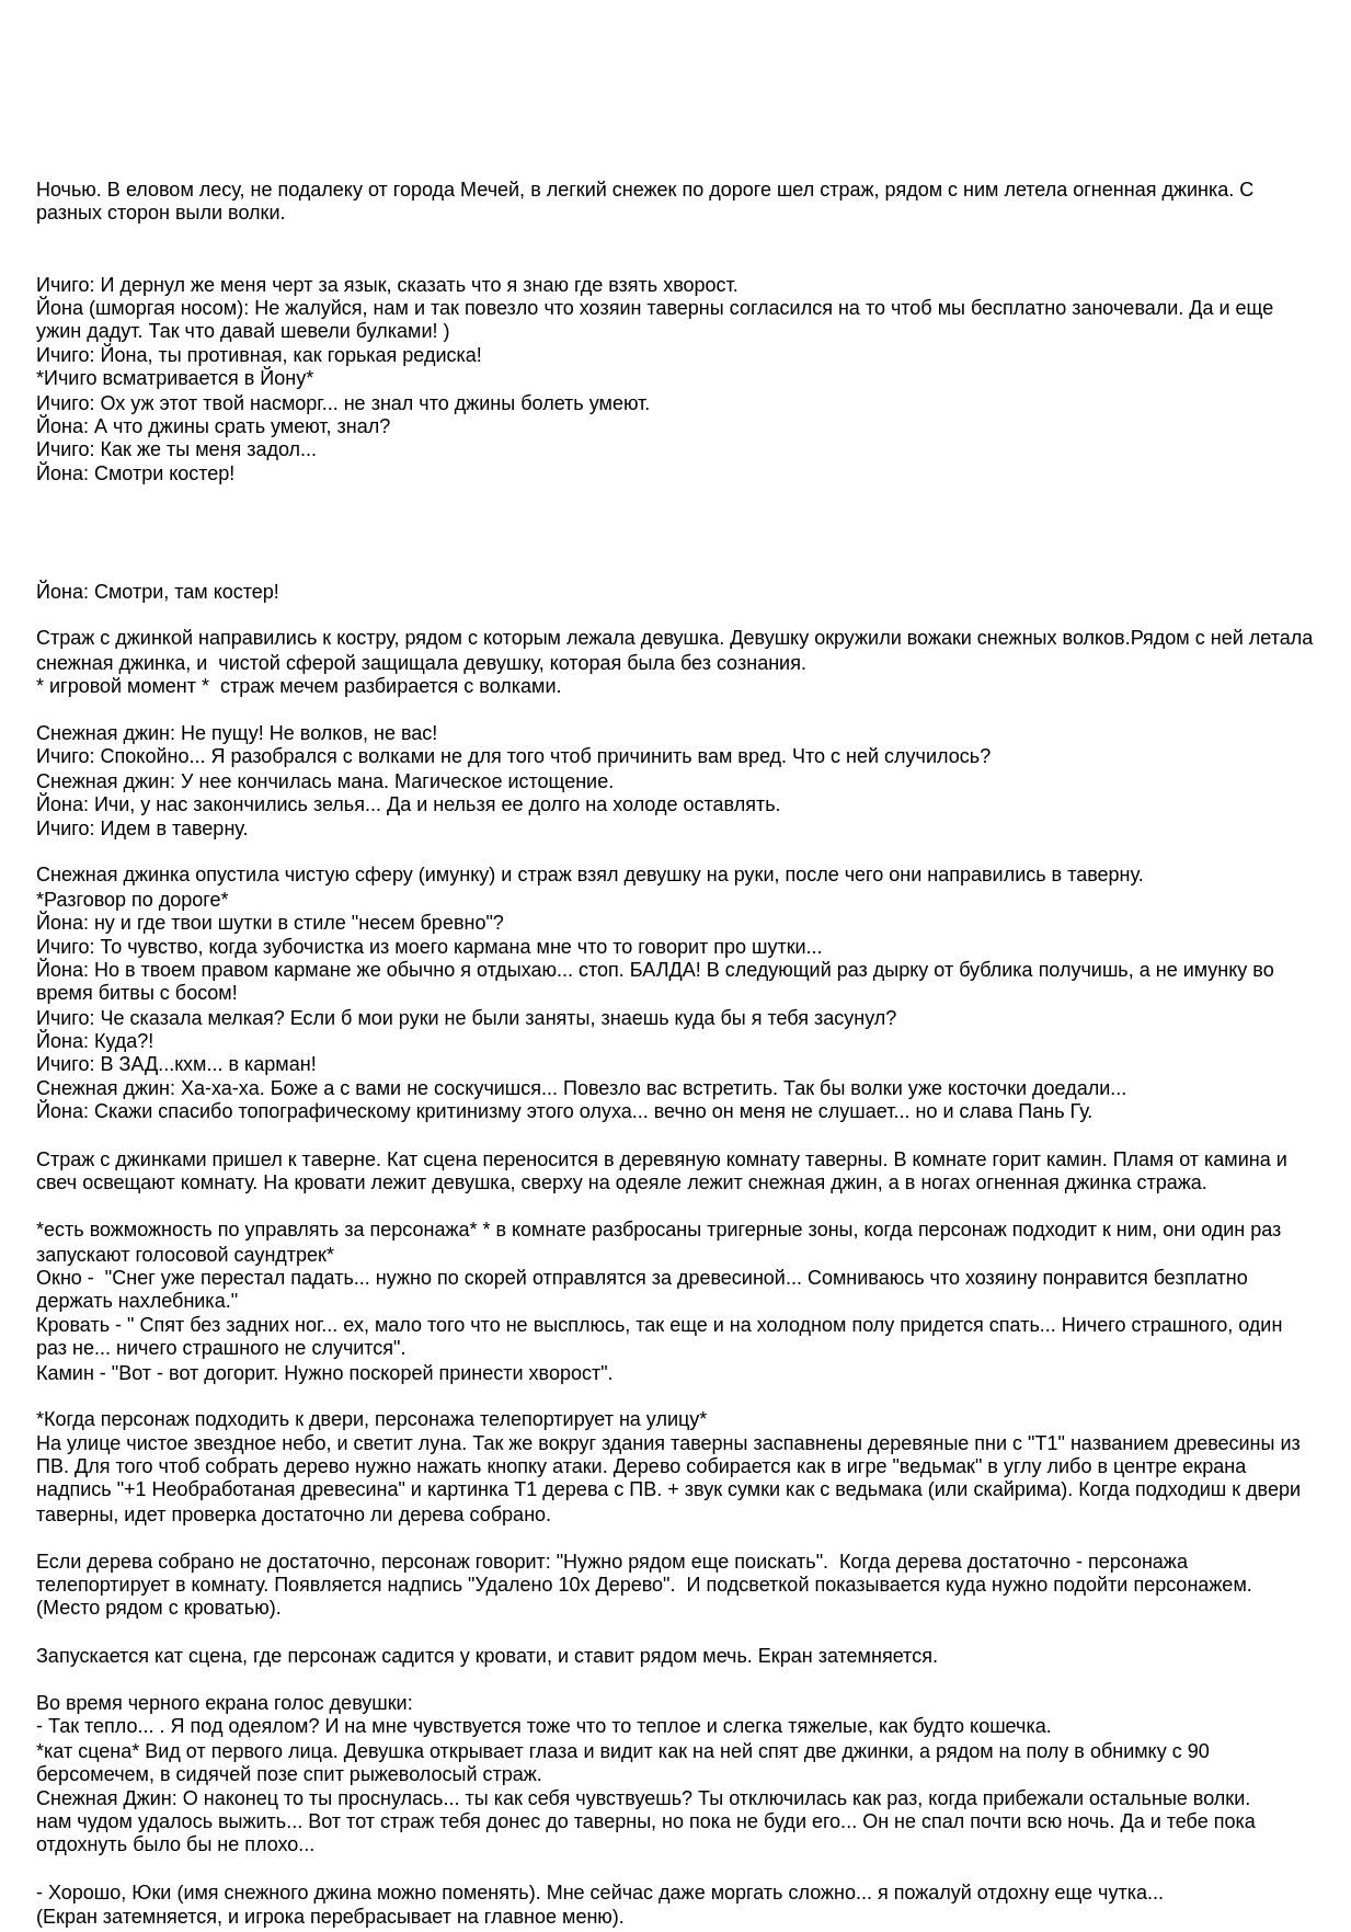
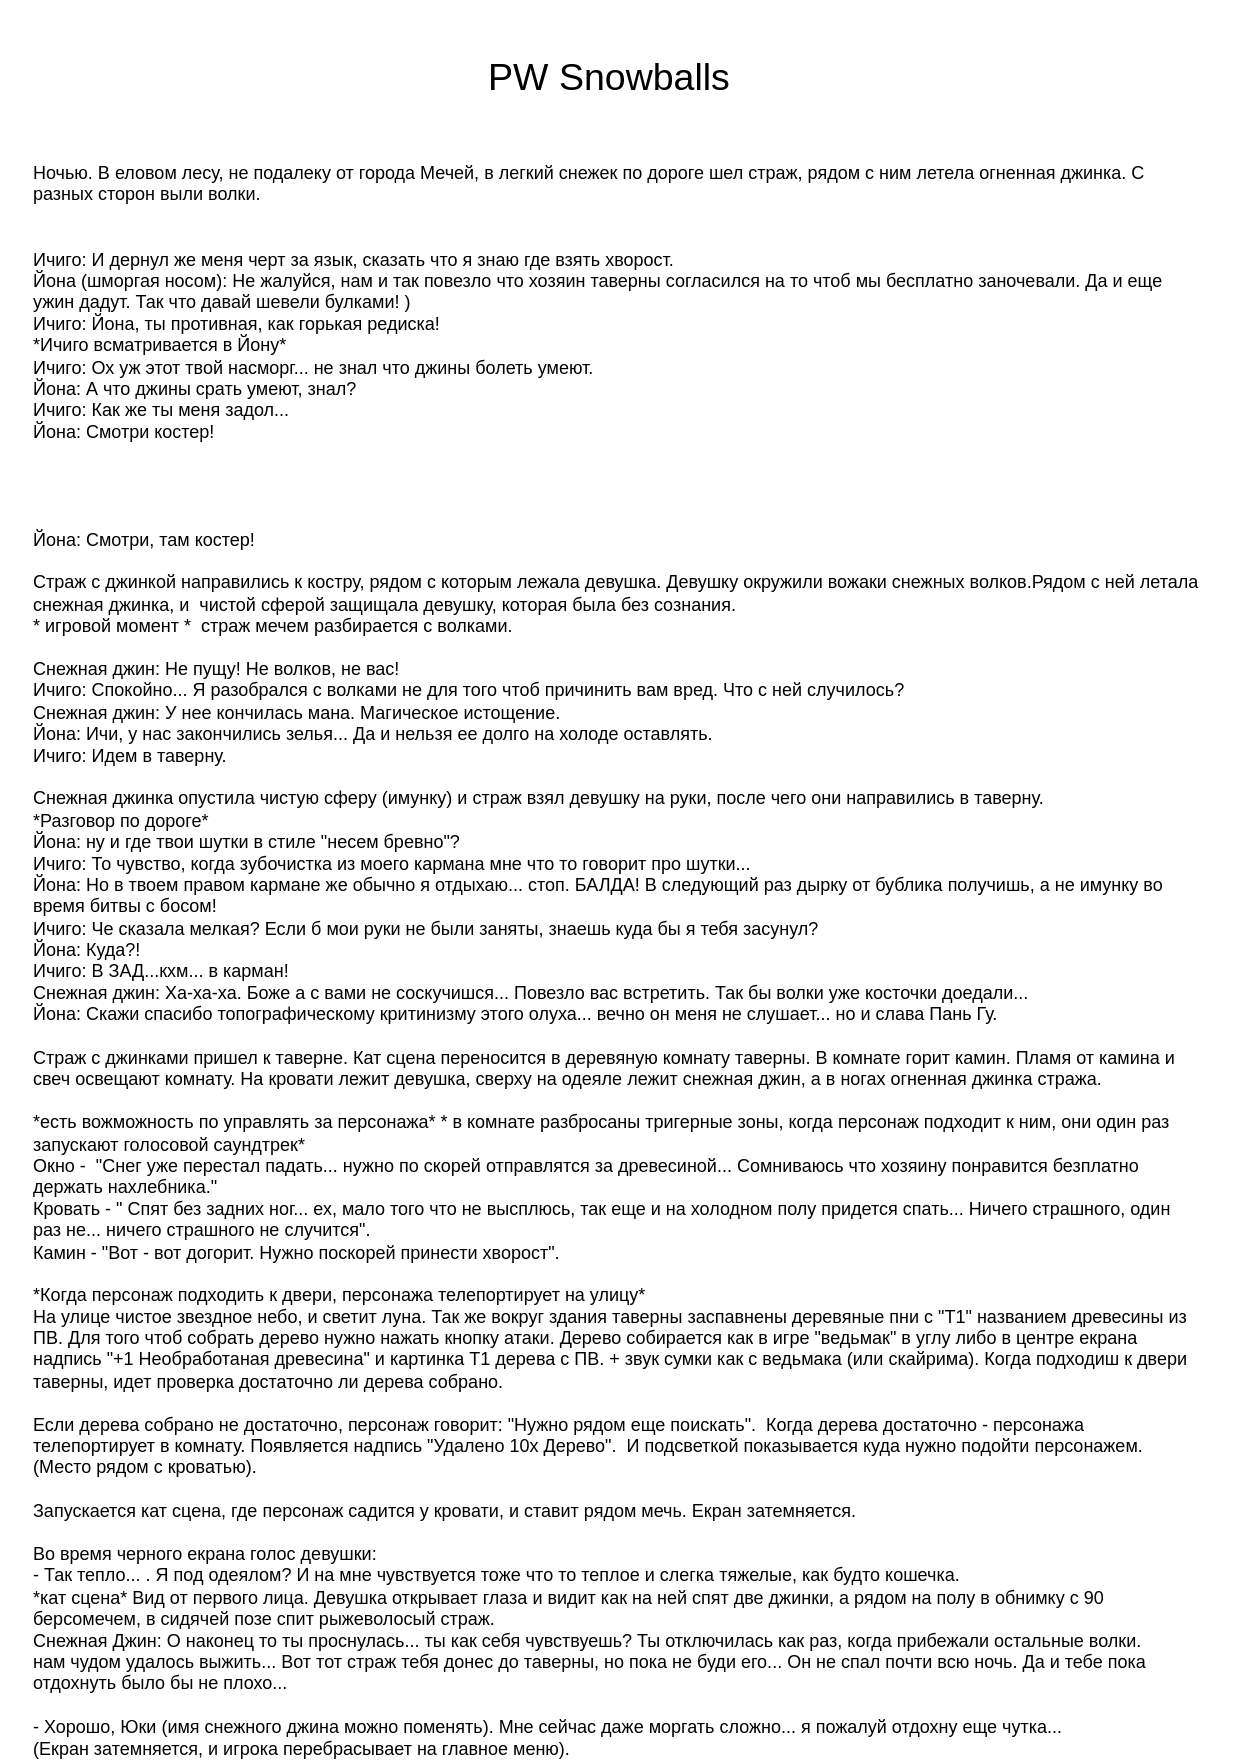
+ <mxCell id="2" value="PW Snowballs&lt;br style=&quot;font-size: 25px;&quot;&gt;" style="text;html=1;strokeColor=none;fillColor=none;align=center;verticalAlign=middle;whiteSpace=wrap;rounded=0;fontSize=25;" parent="1" vertex="1"><mxGeometry x="271" y="20" width="270" height="60" as="geometry" /></mxCell>
